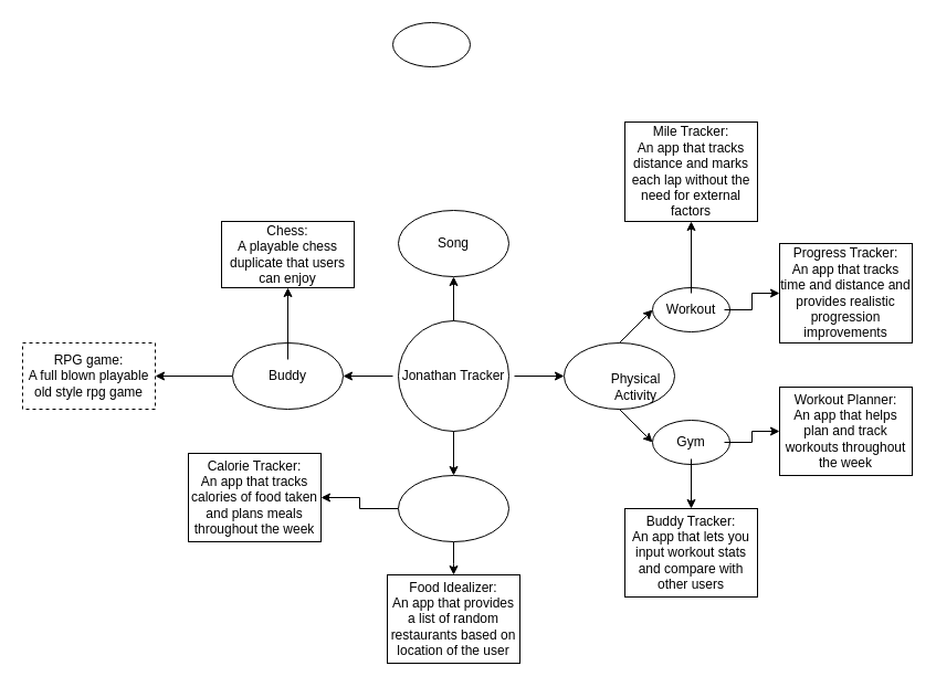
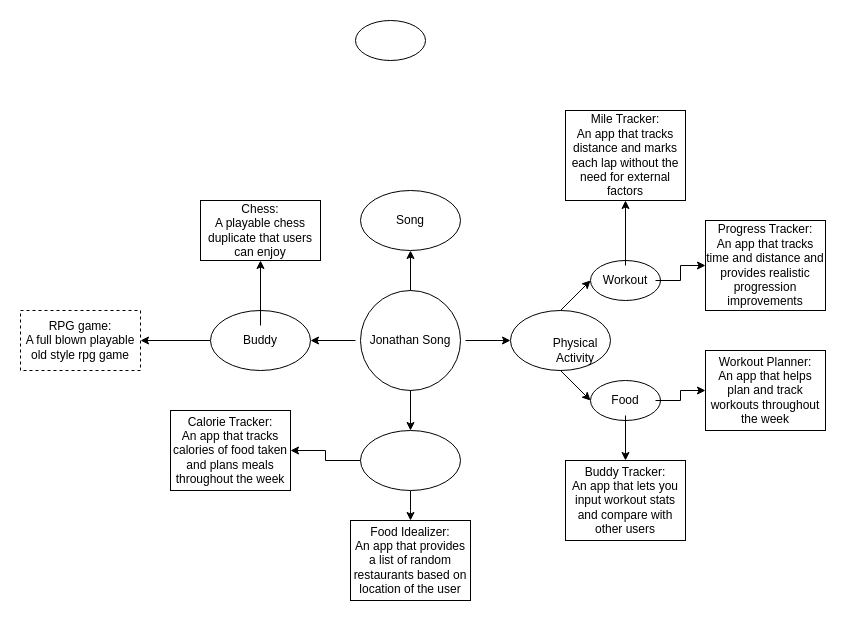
- <mxCell id="3" value="Jonathan Tracker" style="text;strokeColor=none;align=center;fillColor=none;html=1;verticalAlign=middle;whiteSpace=wrap;rounded=0;" vertex="1" parent="1"><mxGeometry x="355" y="310" width="110" height="60" as="geometry" /></mxCell>
+ <mxCell id="3" value="Jonathan Song" style="text;strokeColor=none;align=center;fillColor=none;html=1;verticalAlign=middle;whiteSpace=wrap;rounded=0;" vertex="1" parent="1"><mxGeometry x="355" y="310" width="110" height="60" as="geometry" /></mxCell>
- <mxCell id="29" value="Gym" style="text;strokeColor=none;align=center;fillColor=none;html=1;verticalAlign=middle;whiteSpace=wrap;rounded=0;" vertex="1" parent="1"><mxGeometry x="595" y="385" width="60" height="30" as="geometry" /></mxCell>
+ <mxCell id="29" value="Food" style="text;strokeColor=none;align=center;fillColor=none;html=1;verticalAlign=middle;whiteSpace=wrap;rounded=0;" vertex="1" parent="1"><mxGeometry x="595" y="385" width="60" height="30" as="geometry" /></mxCell>
